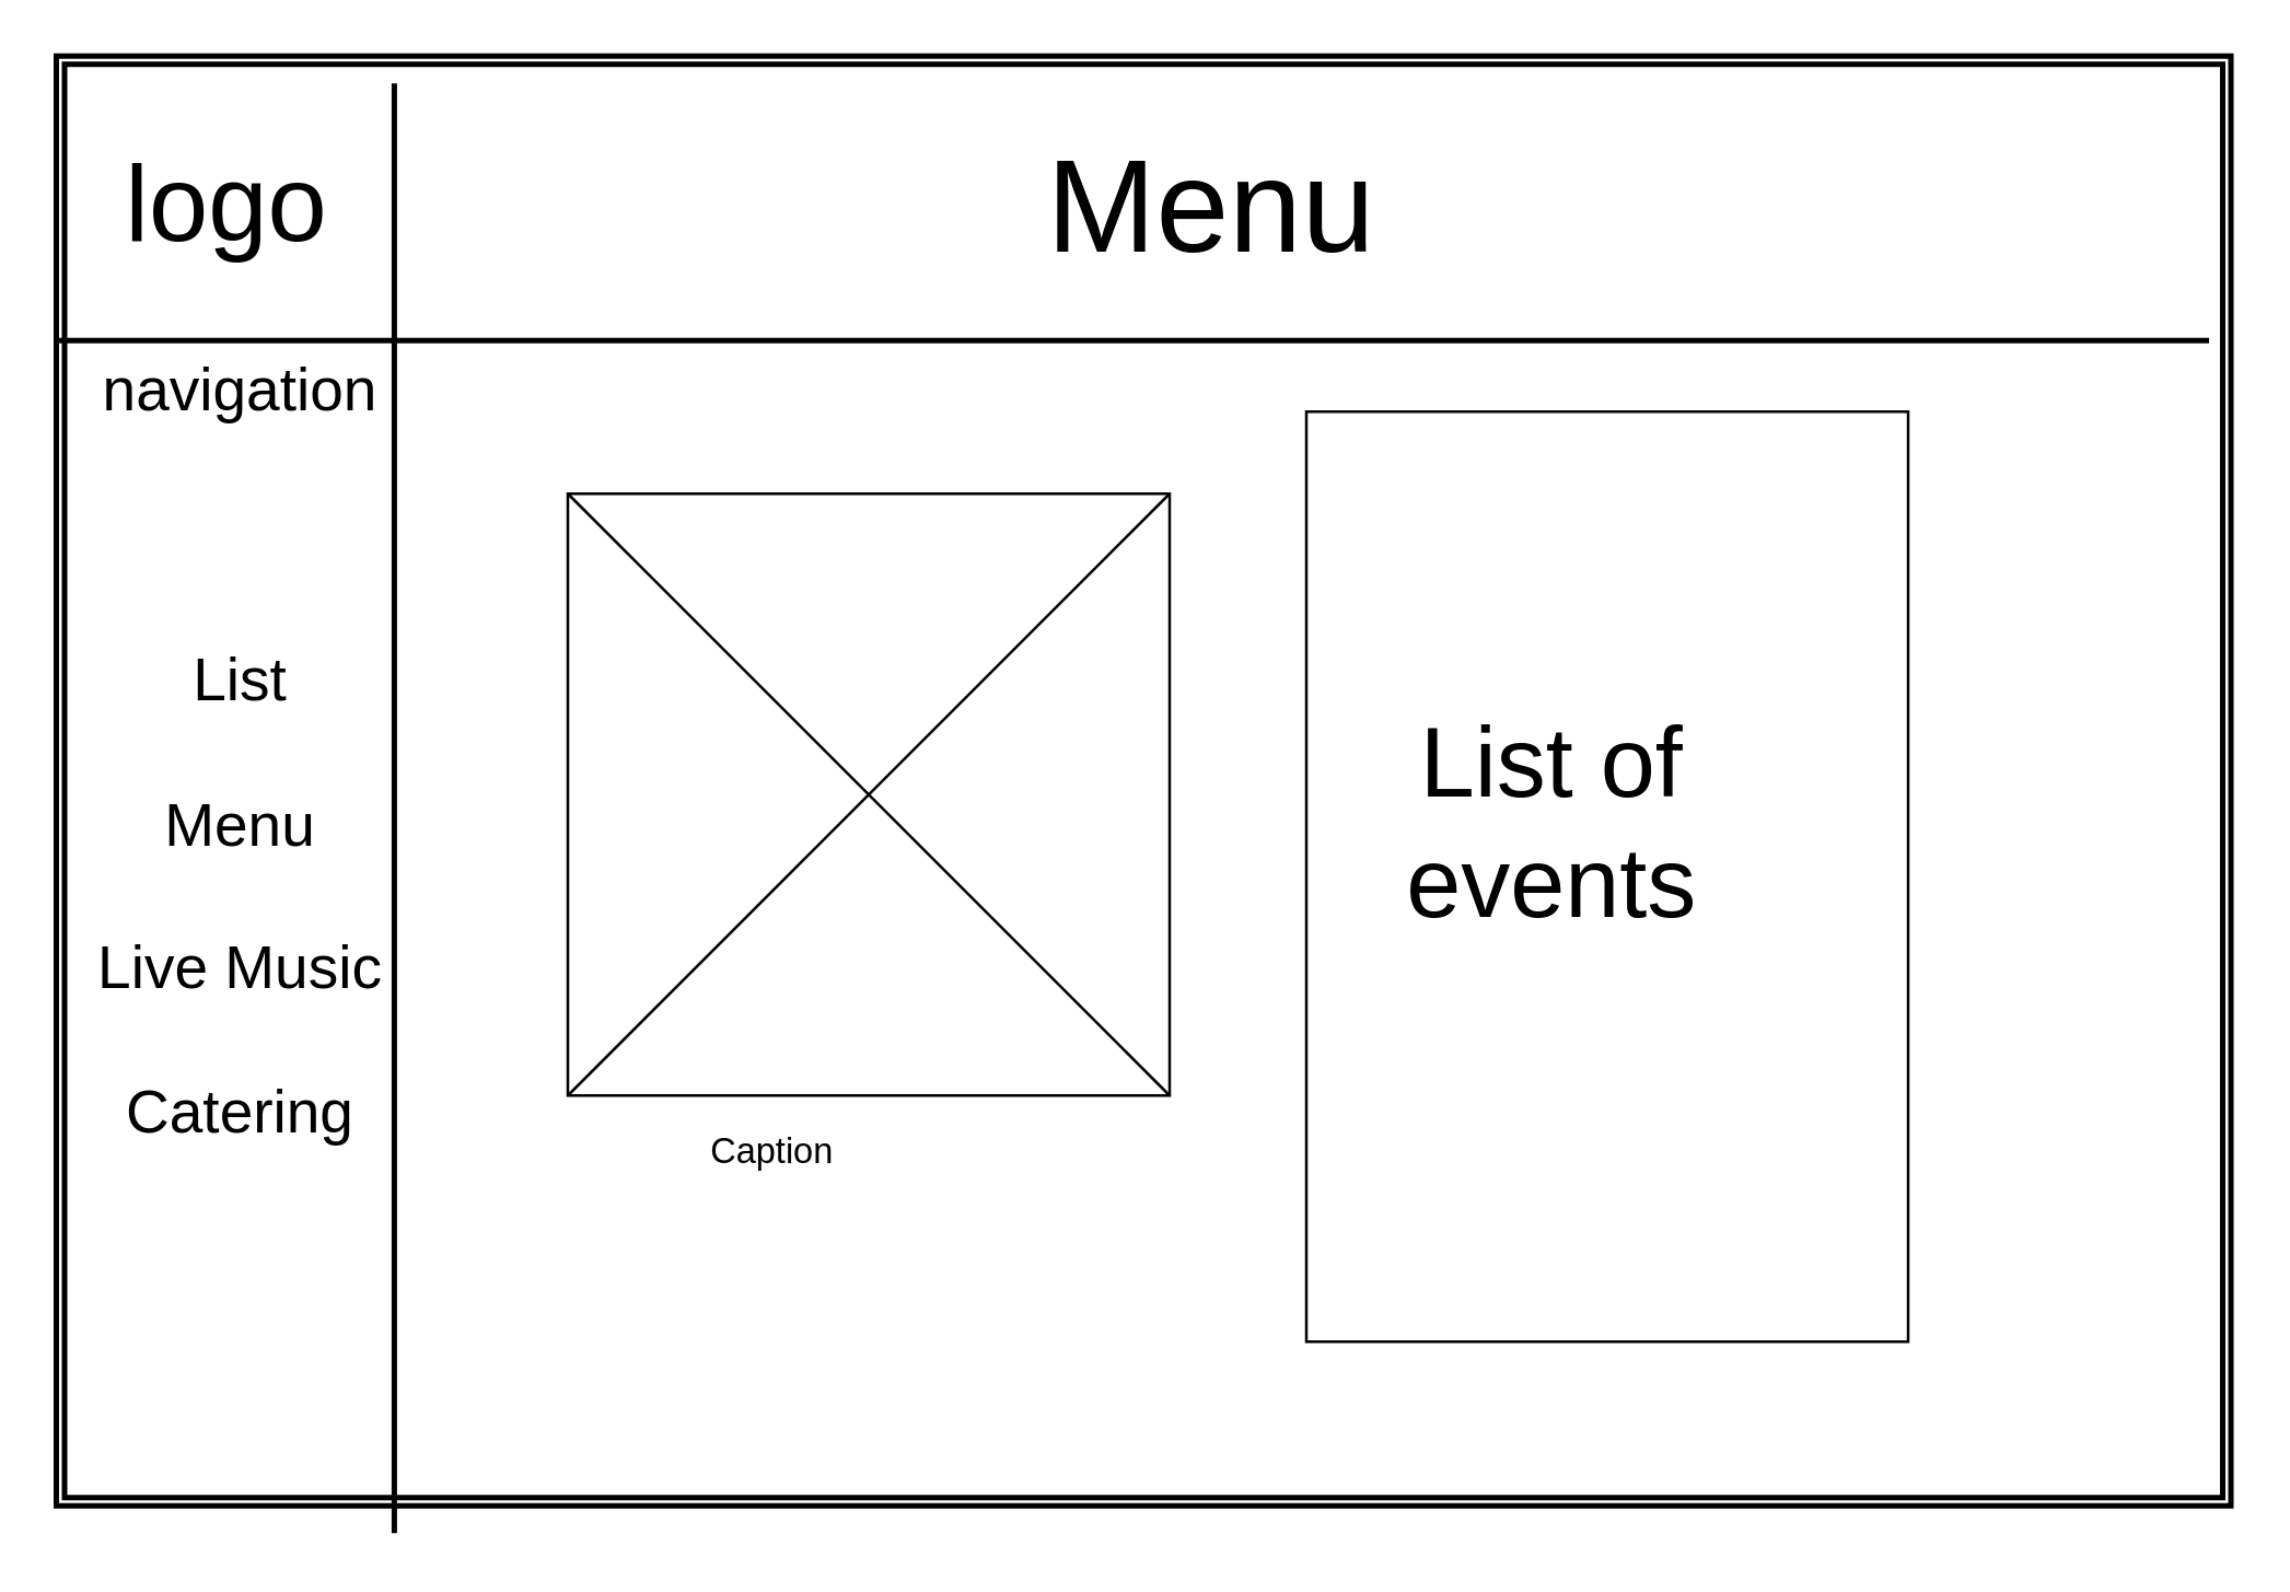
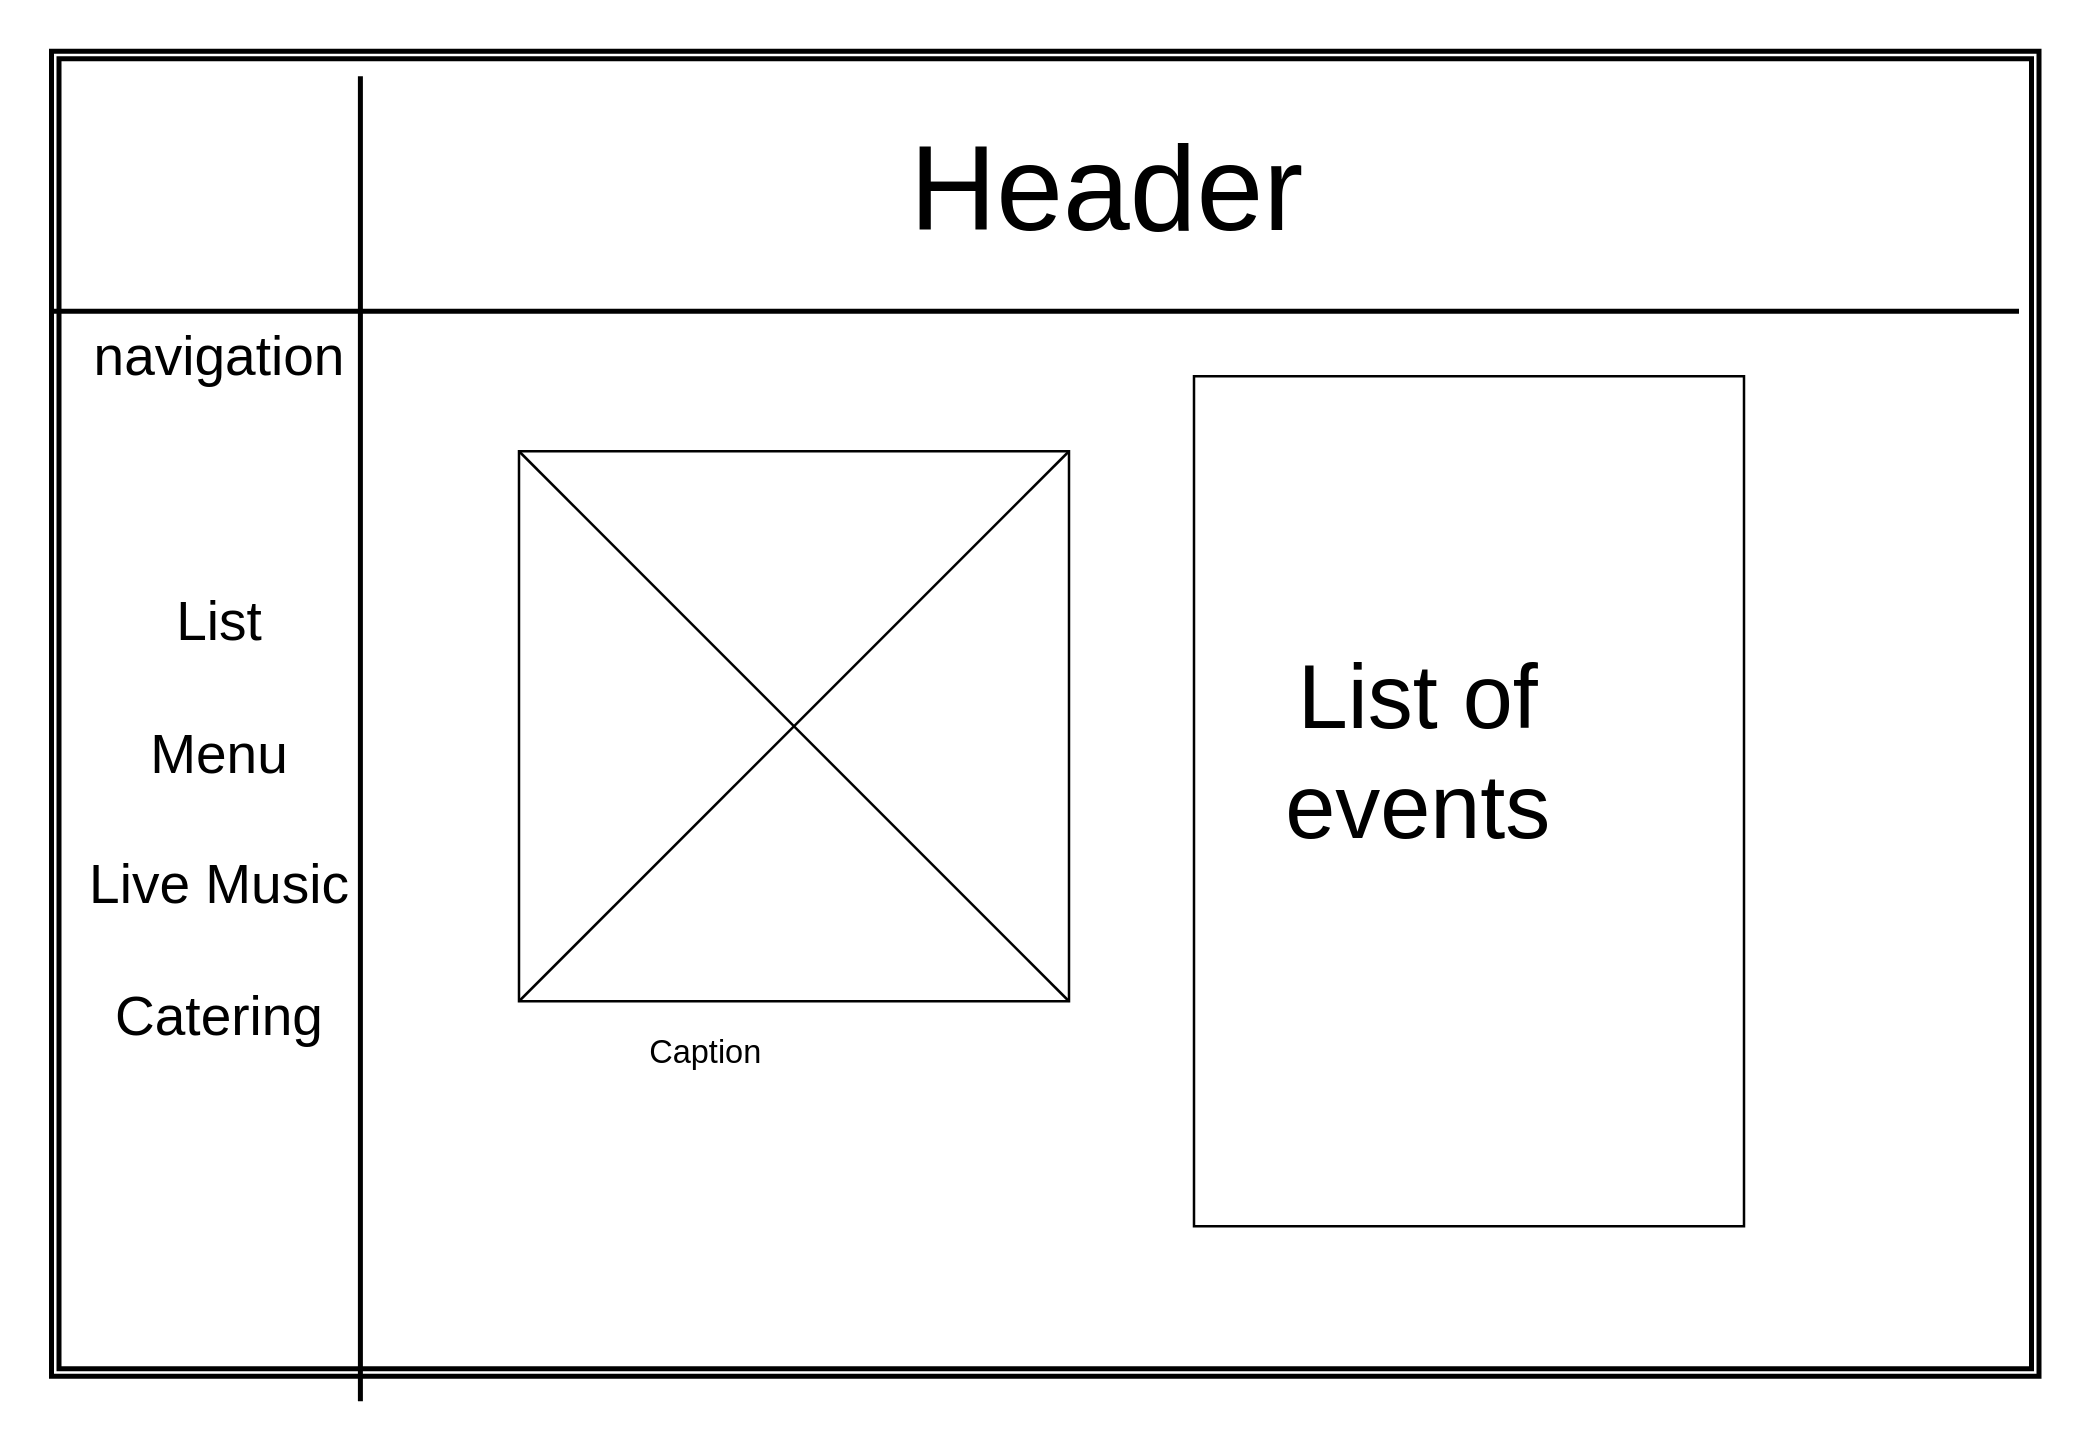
- <mxCell id="5" value="&lt;font style=&quot;font-size: 39px&quot;&gt;logo&lt;/font&gt;" style="text;html=1;align=center;verticalAlign=middle;resizable=0;points=[];autosize=1;" parent="1" vertex="1"><mxGeometry x="37" y="60" width="90" height="30" as="geometry" /></mxCell>
- <mxCell id="7" value="&lt;font style=&quot;font-size: 48px&quot;&gt;Menu&lt;/font&gt;" style="text;html=1;align=center;verticalAlign=middle;resizable=0;points=[];autosize=1;" parent="1" vertex="1"><mxGeometry x="357" y="60" width="170" height="30" as="geometry" /></mxCell>
+ <mxCell id="7" value="&lt;font style=&quot;font-size: 48px&quot;&gt;Header&lt;/font&gt;" style="text;html=1;align=center;verticalAlign=middle;resizable=0;points=[];autosize=1;" parent="1" vertex="1"><mxGeometry x="357" y="60" width="170" height="30" as="geometry" /></mxCell>
